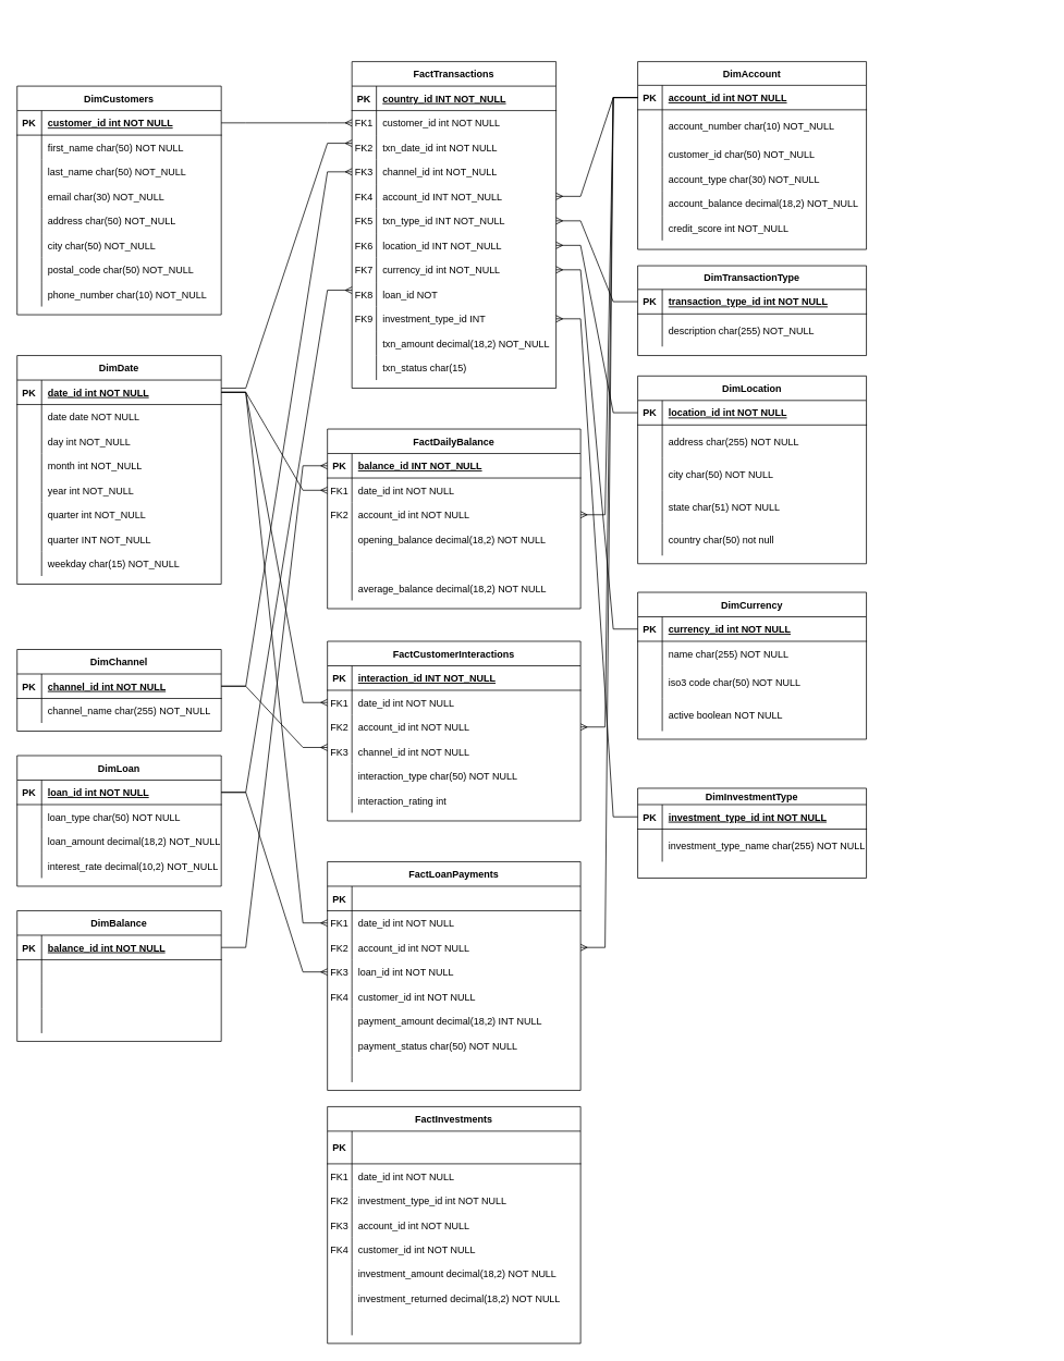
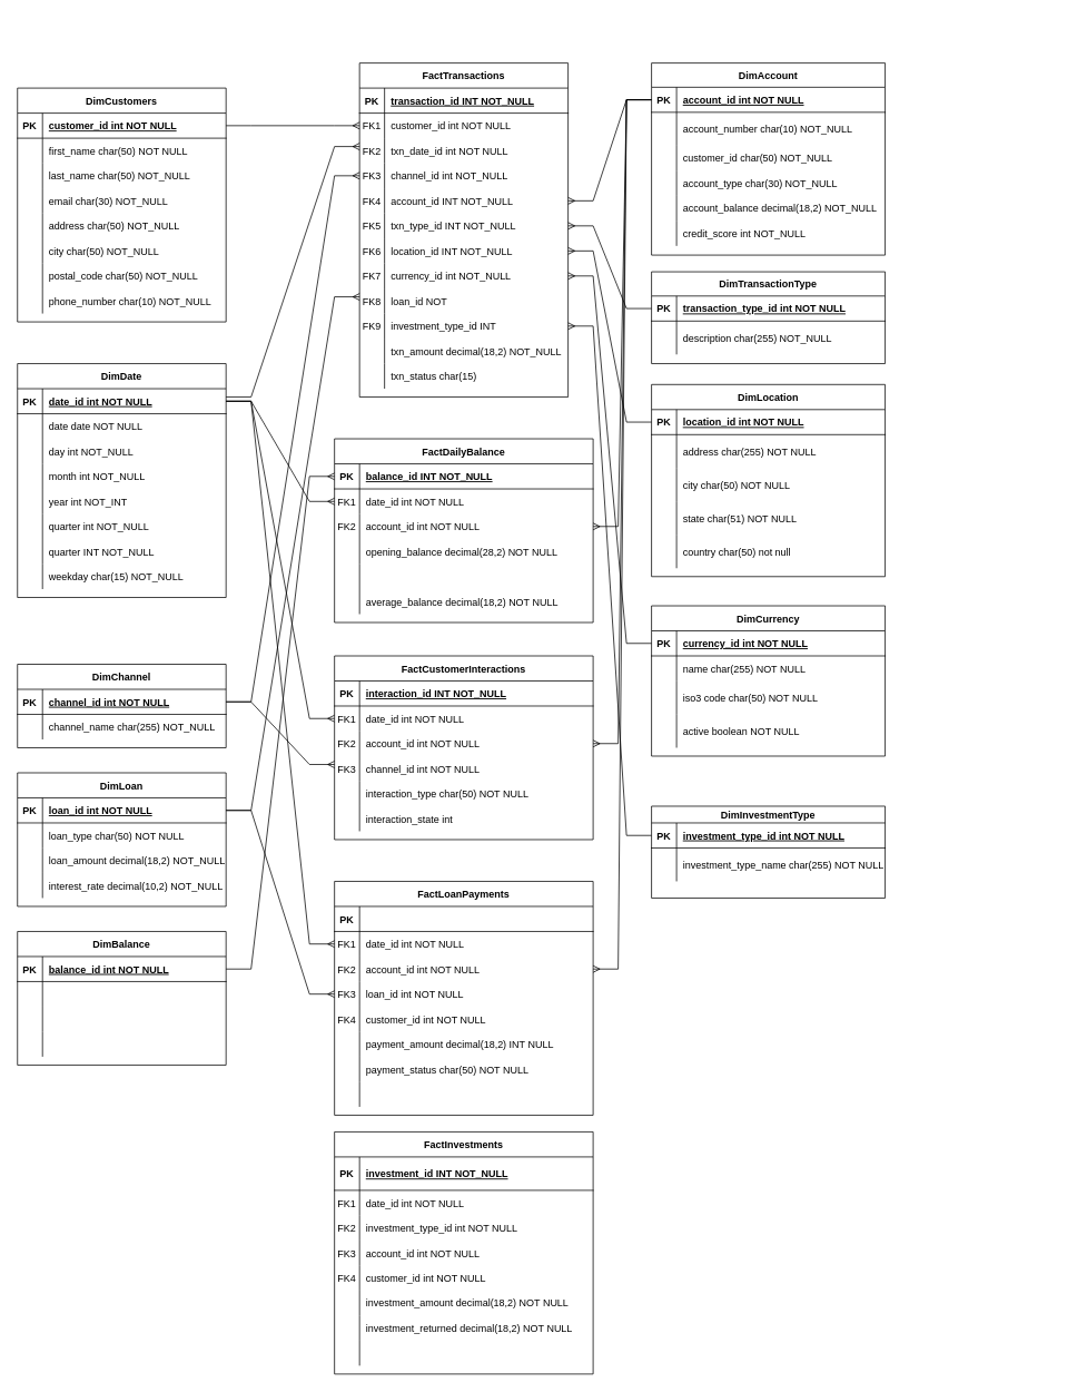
- <mxCell id="5" value="country_id INT NOT_NULL" style="shape=partialRectangle;overflow=hidden;connectable=0;fillColor=none;top=0;left=0;bottom=0;right=0;align=left;spacingLeft=6;fontStyle=5;" parent="3" vertex="1"><mxGeometry x="30" width="220" height="30" as="geometry"><mxRectangle width="220" height="30" as="alternateBounds" /></mxGeometry></mxCell>
+ <mxCell id="5" value="transaction_id INT NOT_NULL" style="shape=partialRectangle;overflow=hidden;connectable=0;fillColor=none;top=0;left=0;bottom=0;right=0;align=left;spacingLeft=6;fontStyle=5;" parent="3" vertex="1"><mxGeometry x="30" width="220" height="30" as="geometry"><mxRectangle width="220" height="30" as="alternateBounds" /></mxGeometry></mxCell>
- <mxCell id="84" value="year int NOT_NULL" style="shape=partialRectangle;overflow=hidden;connectable=0;fillColor=none;top=0;left=0;bottom=0;right=0;align=left;spacingLeft=6;" parent="82" vertex="1"><mxGeometry x="30" width="220" height="30" as="geometry"><mxRectangle width="220" height="30" as="alternateBounds" /></mxGeometry></mxCell>
+ <mxCell id="84" value="year int NOT_INT" style="shape=partialRectangle;overflow=hidden;connectable=0;fillColor=none;top=0;left=0;bottom=0;right=0;align=left;spacingLeft=6;" parent="82" vertex="1"><mxGeometry x="30" width="220" height="30" as="geometry"><mxRectangle width="220" height="30" as="alternateBounds" /></mxGeometry></mxCell>
- <mxCell id="197" value="opening_balance decimal(18,2) NOT NULL" style="shape=partialRectangle;overflow=hidden;connectable=0;fillColor=none;top=0;left=0;bottom=0;right=0;align=left;spacingLeft=6;" parent="195" vertex="1"><mxGeometry x="30" width="280" height="30" as="geometry"><mxRectangle width="280" height="30" as="alternateBounds" /></mxGeometry></mxCell>
+ <mxCell id="197" value="opening_balance decimal(28,2) NOT NULL" style="shape=partialRectangle;overflow=hidden;connectable=0;fillColor=none;top=0;left=0;bottom=0;right=0;align=left;spacingLeft=6;" parent="195" vertex="1"><mxGeometry x="30" width="280" height="30" as="geometry"><mxRectangle width="280" height="30" as="alternateBounds" /></mxGeometry></mxCell>
- <mxCell id="238" value="interaction_rating int" style="shape=partialRectangle;overflow=hidden;connectable=0;fillColor=none;top=0;left=0;bottom=0;right=0;align=left;spacingLeft=6;" parent="236" vertex="1"><mxGeometry x="30" width="280" height="30" as="geometry"><mxRectangle width="280" height="30" as="alternateBounds" /></mxGeometry></mxCell>
+ <mxCell id="238" value="interaction_state int" style="shape=partialRectangle;overflow=hidden;connectable=0;fillColor=none;top=0;left=0;bottom=0;right=0;align=left;spacingLeft=6;" parent="236" vertex="1"><mxGeometry x="30" width="280" height="30" as="geometry"><mxRectangle width="280" height="30" as="alternateBounds" /></mxGeometry></mxCell>
+ <mxCell id="270" value="investment_id INT NOT_NULL" style="shape=partialRectangle;overflow=hidden;connectable=0;fillColor=none;top=0;left=0;bottom=0;right=0;align=left;spacingLeft=6;fontStyle=5;" parent="268" vertex="1"><mxGeometry x="30" width="280" height="40" as="geometry"><mxRectangle width="280" height="40" as="alternateBounds" /></mxGeometry></mxCell>
